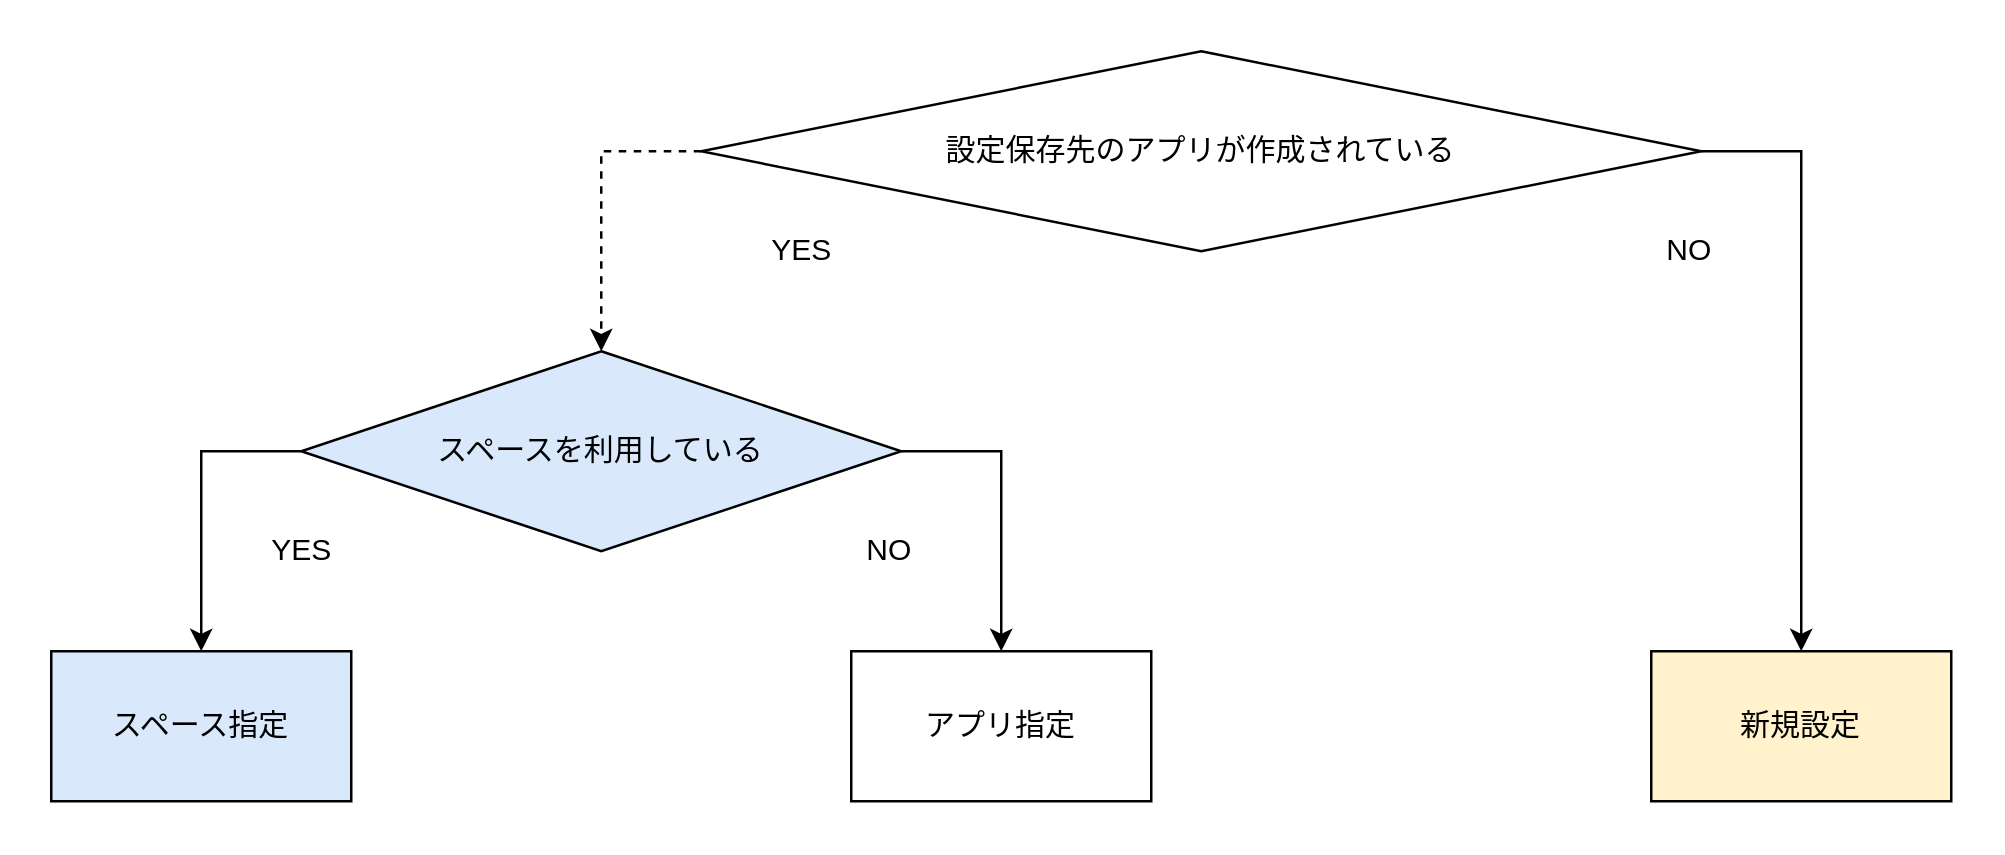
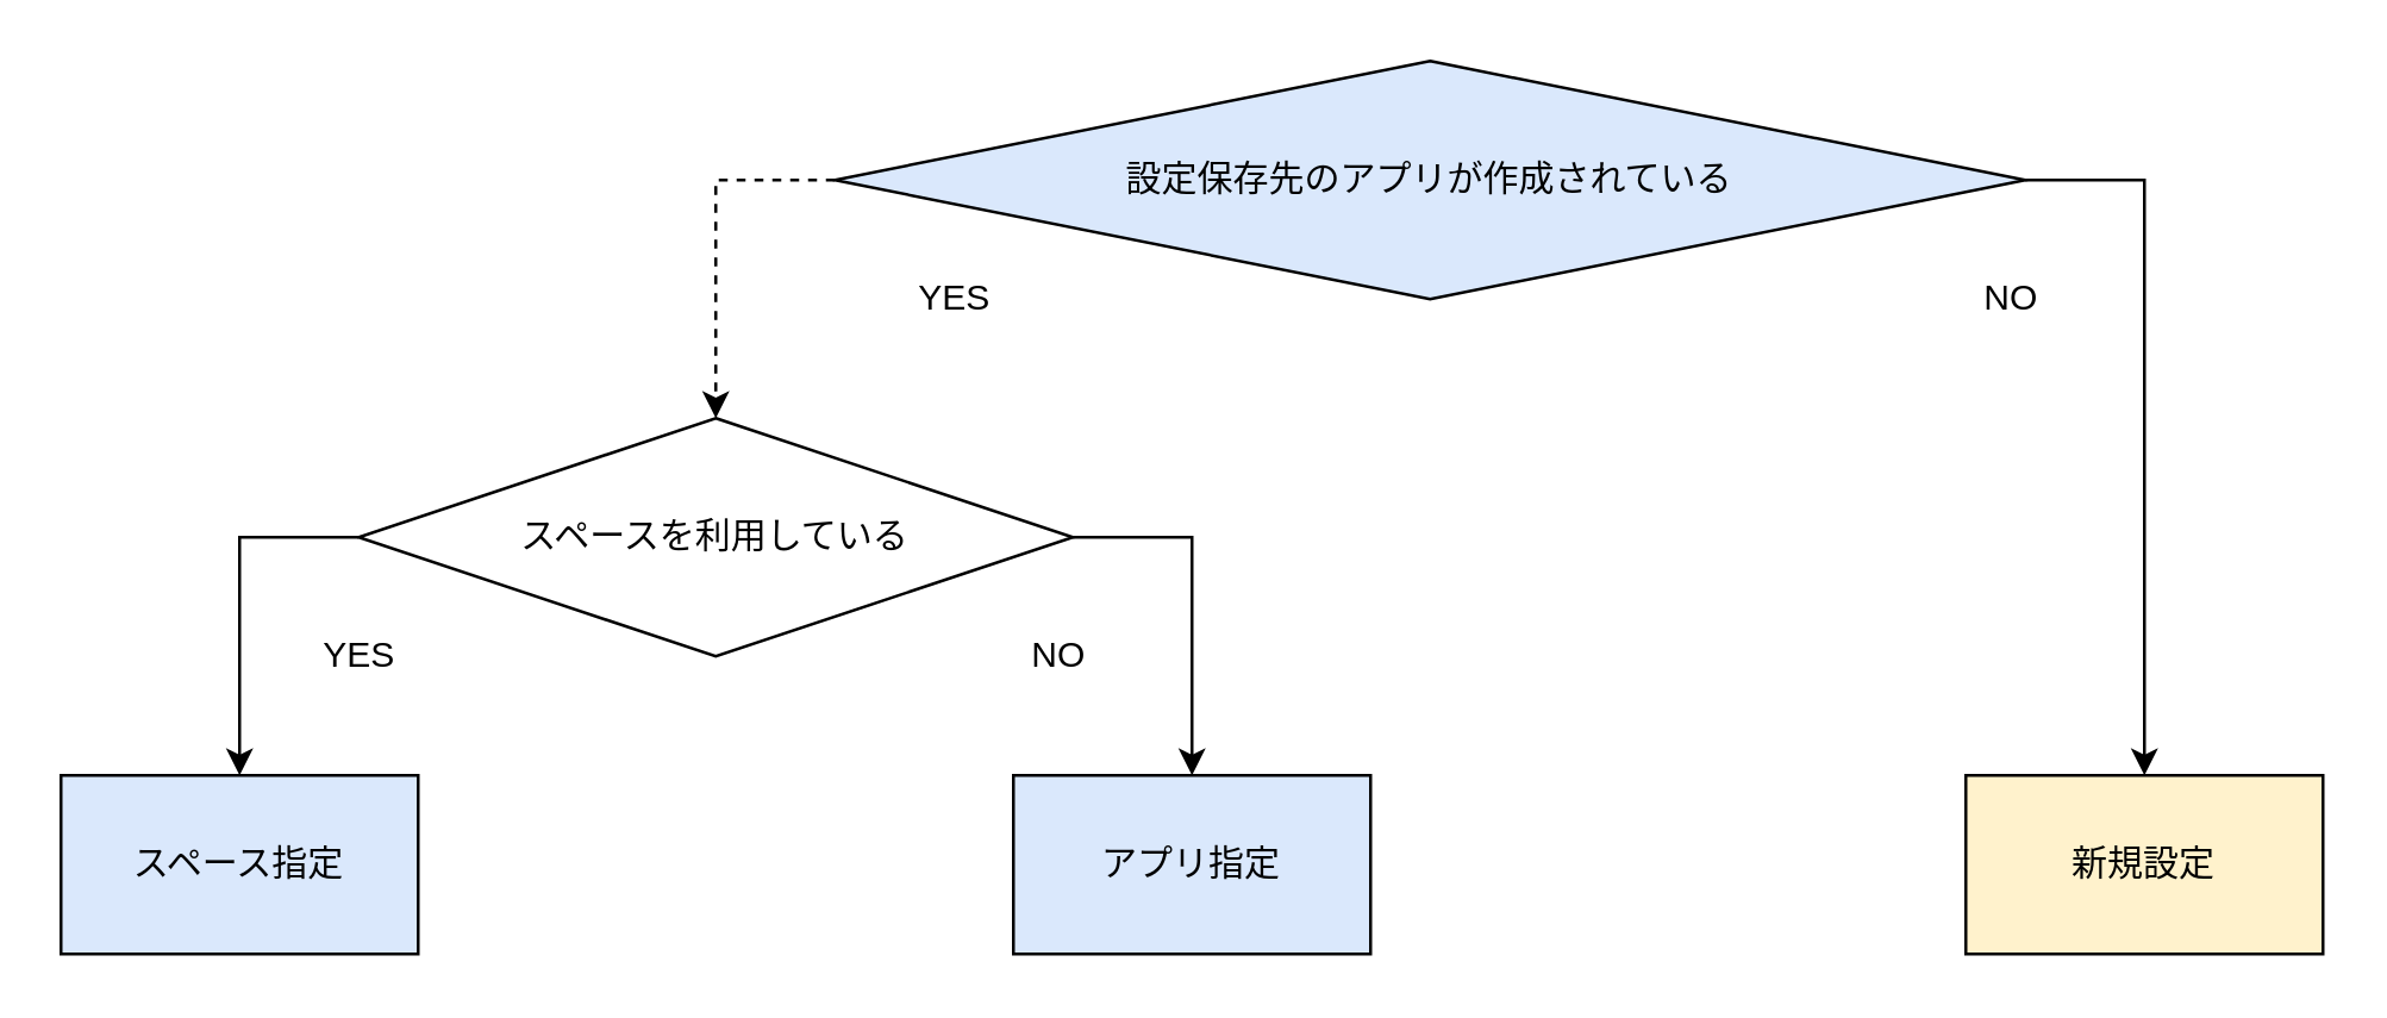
- <mxCell id="3" value="設定保存先のアプリが作成されている" style="rhombus;whiteSpace=wrap;html=1;" vertex="1" parent="1"><mxGeometry x="280" y="20" width="400" height="80" as="geometry" /></mxCell>
+ <mxCell id="3" value="設定保存先のアプリが作成されている" style="rhombus;whiteSpace=wrap;html=1;fillColor=#dae8fc;" vertex="1" parent="1"><mxGeometry x="280" y="20" width="400" height="80" as="geometry" /></mxCell>
- <mxCell id="7" value="スペースを利用している" style="rhombus;whiteSpace=wrap;html=1;fillColor=#dae8fc;" vertex="1" parent="1"><mxGeometry x="120" y="140" width="240" height="80" as="geometry" /></mxCell>
+ <mxCell id="7" value="スペースを利用している" style="rhombus;whiteSpace=wrap;html=1;" vertex="1" parent="1"><mxGeometry x="120" y="140" width="240" height="80" as="geometry" /></mxCell>
- <mxCell id="13" value="アプリ指定" style="rounded=0;whiteSpace=wrap;html=1;" vertex="1" parent="1"><mxGeometry x="340" y="260" width="120" height="60" as="geometry" /></mxCell>
+ <mxCell id="13" value="アプリ指定" style="rounded=0;whiteSpace=wrap;html=1;fillColor=#dae8fc;" vertex="1" parent="1"><mxGeometry x="340" y="260" width="120" height="60" as="geometry" /></mxCell>
